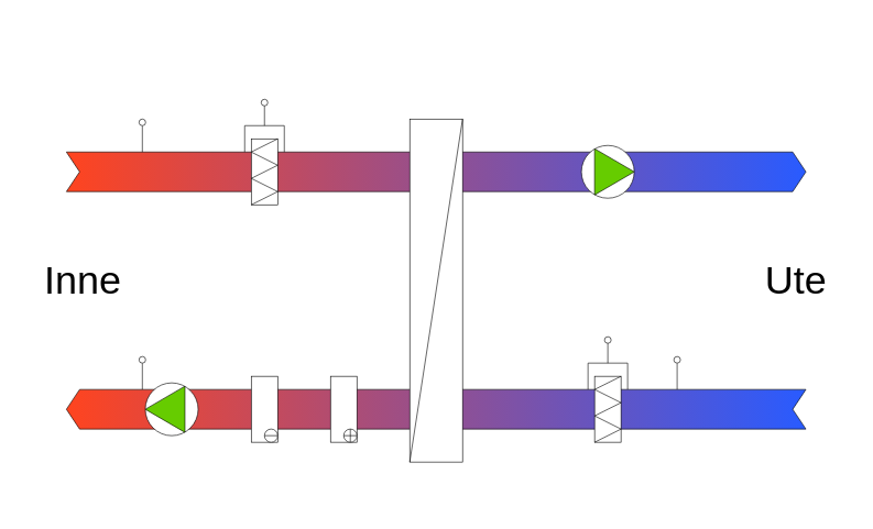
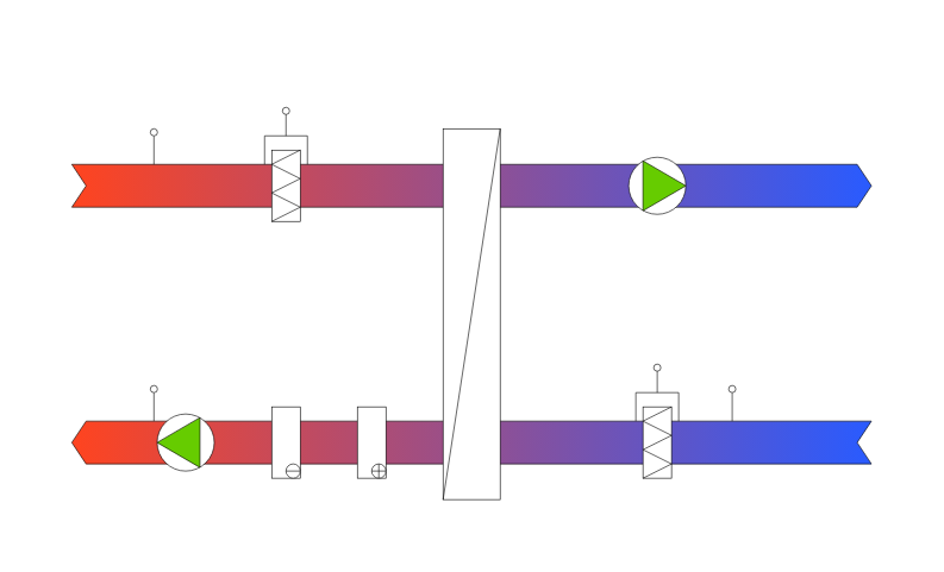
- <mxCell id="50" value="Inne" style="text;html=1;strokeColor=none;fillColor=none;align=center;verticalAlign=middle;whiteSpace=wrap;rounded=0;fontSize=60;direction=south;" vertex="1" parent="1"><mxGeometry x="60" y="400" width="130" height="50" as="geometry" /></mxCell>
- <mxCell id="49" value="Ute" style="text;html=1;strokeColor=none;fillColor=none;align=center;verticalAlign=middle;whiteSpace=wrap;rounded=0;fontSize=60;" vertex="1" parent="1"><mxGeometry x="1140" y="400" width="130" height="50" as="geometry" /></mxCell>
